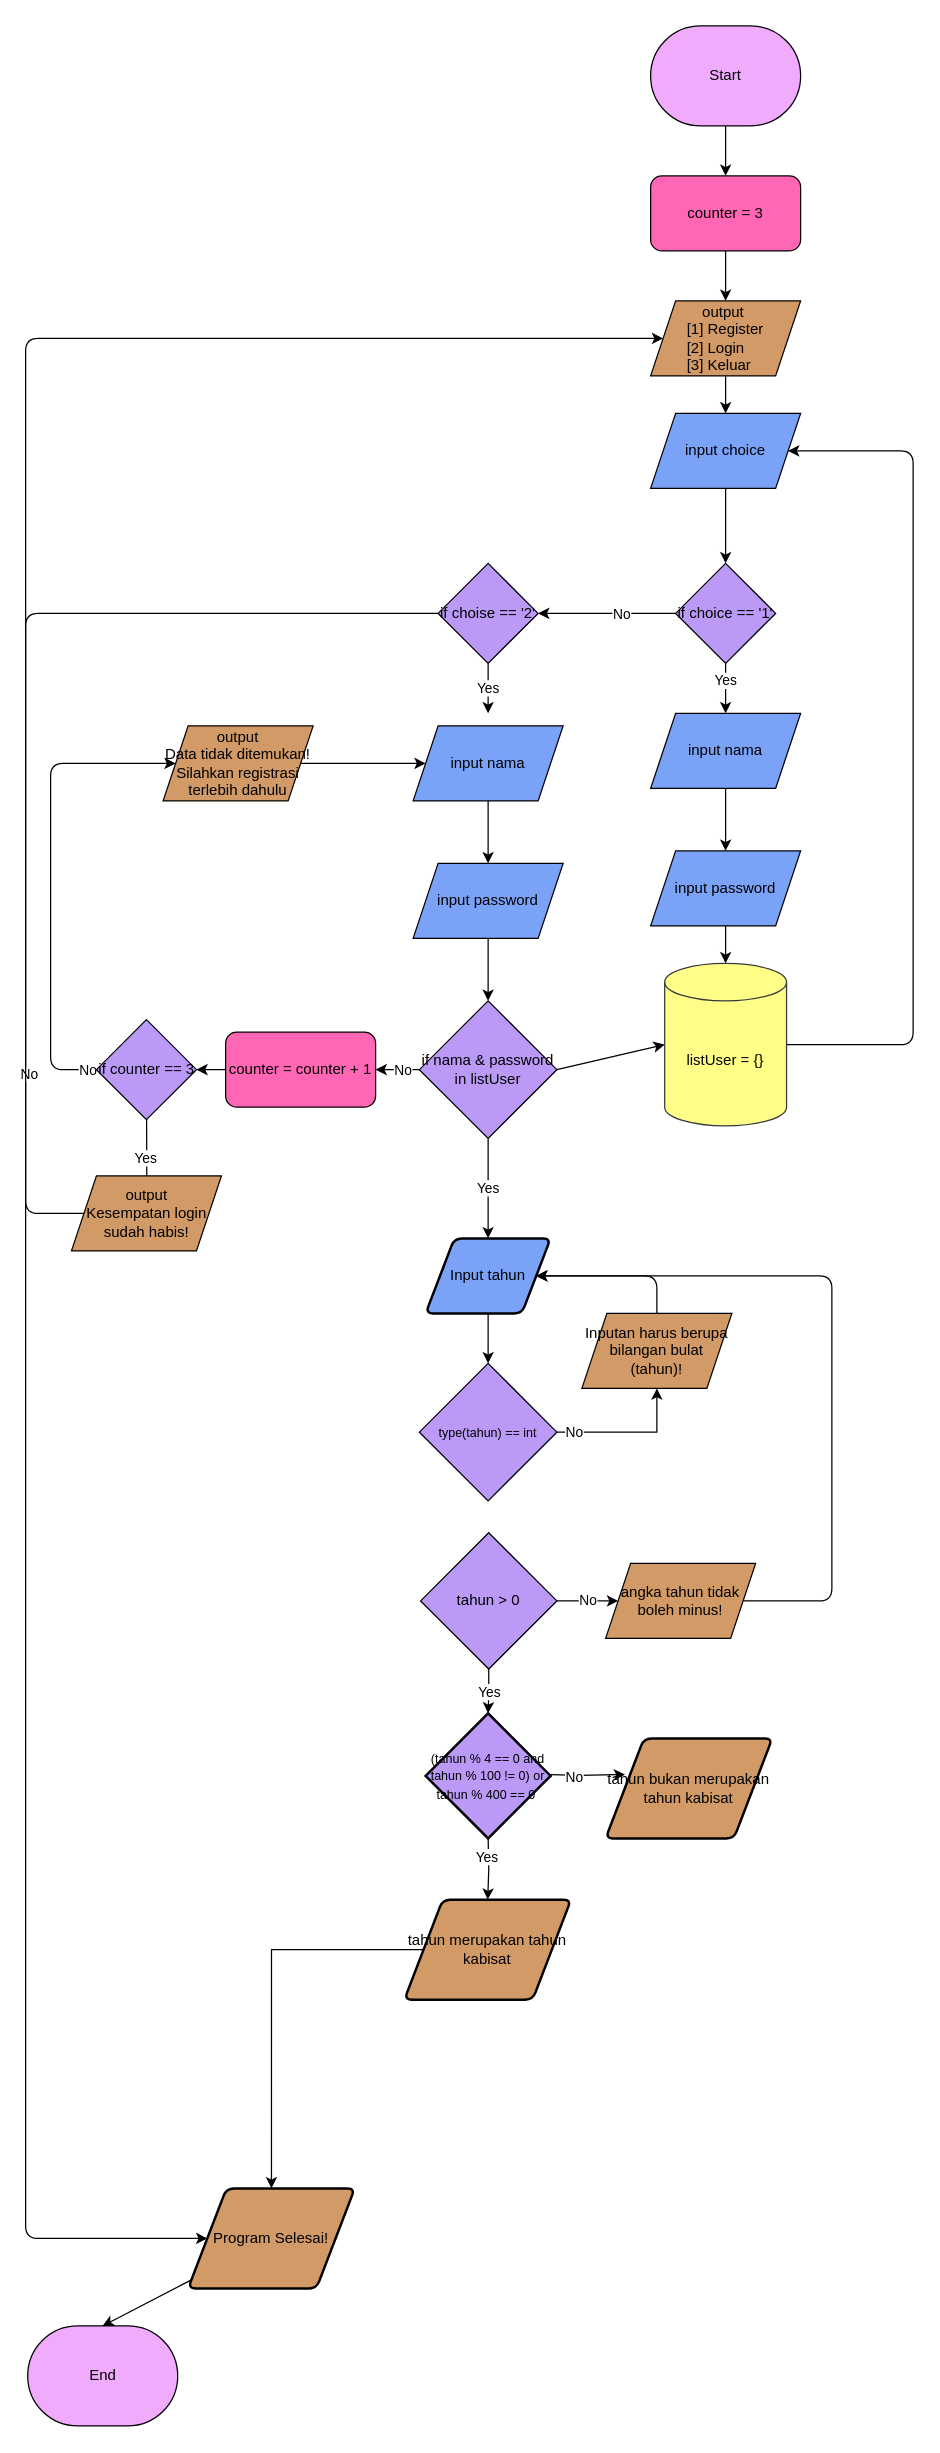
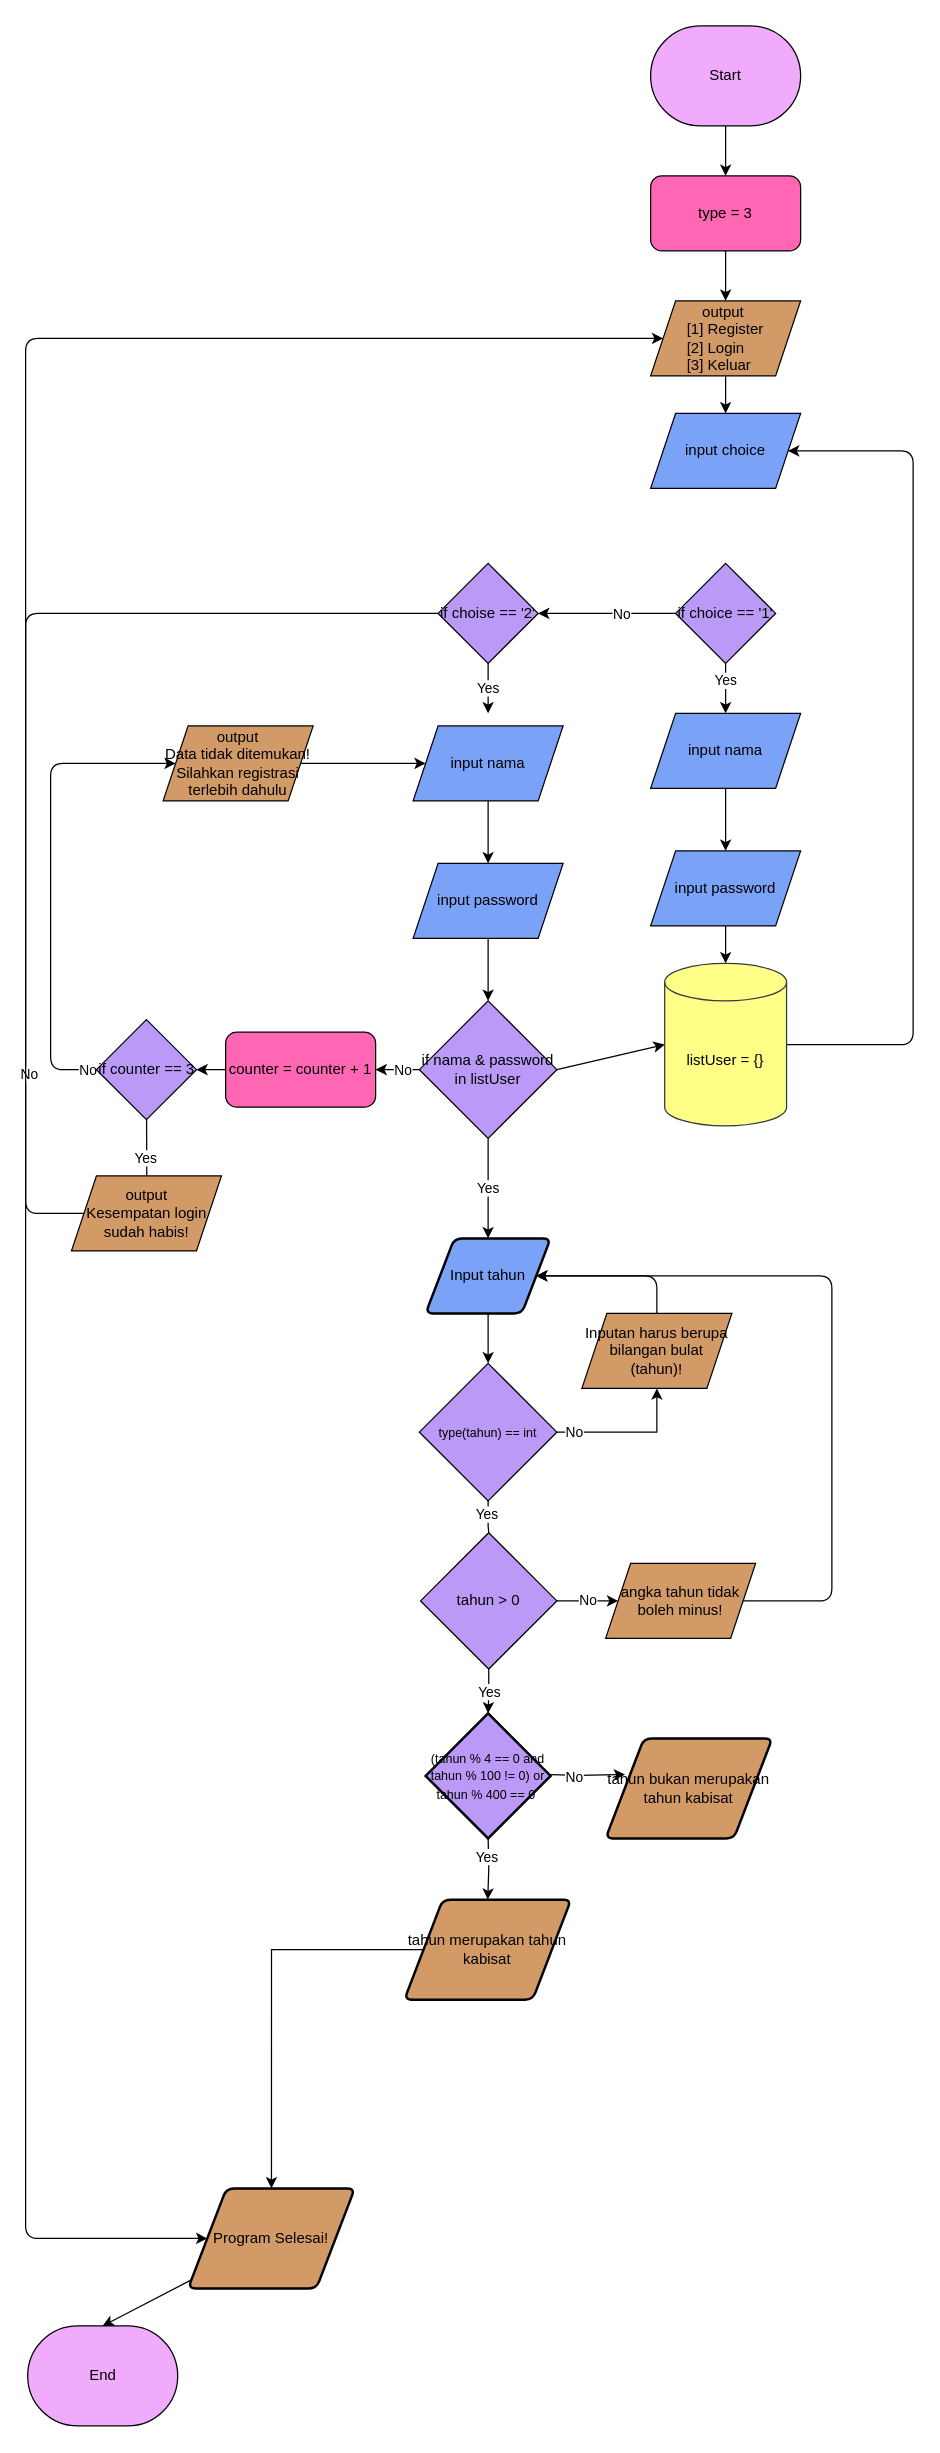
- <mxCell id="58" value="counter = 3" style="rounded=1;whiteSpace=wrap;html=1;fillColor=#FF66B3;" vertex="1" parent="1"><mxGeometry x="520" y="140" width="120" height="60" as="geometry" /></mxCell>
+ <mxCell id="58" value="type = 3" style="rounded=1;whiteSpace=wrap;html=1;fillColor=#FF66B3;" vertex="1" parent="1"><mxGeometry x="520" y="140" width="120" height="60" as="geometry" /></mxCell>
- <mxCell id="46" style="edgeStyle=none;html=1;entryX=0.5;entryY=0;entryDx=0;entryDy=0;" edge="1" parent="1" source="47" target="52"><mxGeometry relative="1" as="geometry" /></mxCell>
+ <mxCell id="19" value="" style="edgeStyle=orthogonalEdgeStyle;rounded=0;orthogonalLoop=1;jettySize=auto;html=1;entryX=0.5;entryY=0;entryDx=0;entryDy=0;entryPerimeter=0;endArrow=none;" parent="1" source="10" target="22" edge="1"><mxGeometry relative="1" as="geometry"><mxPoint x="390" y="1240" as="targetPoint" /><mxPoint x="390" y="1200" as="sourcePoint" /></mxGeometry></mxCell>
+ <mxCell id="20" value="Yes" style="edgeLabel;html=1;align=center;verticalAlign=middle;resizable=0;points=[];" parent="19" vertex="1" connectable="0"><mxGeometry x="-0.212" y="-2" relative="1" as="geometry"><mxPoint as="offset" /></mxGeometry></mxCell>
